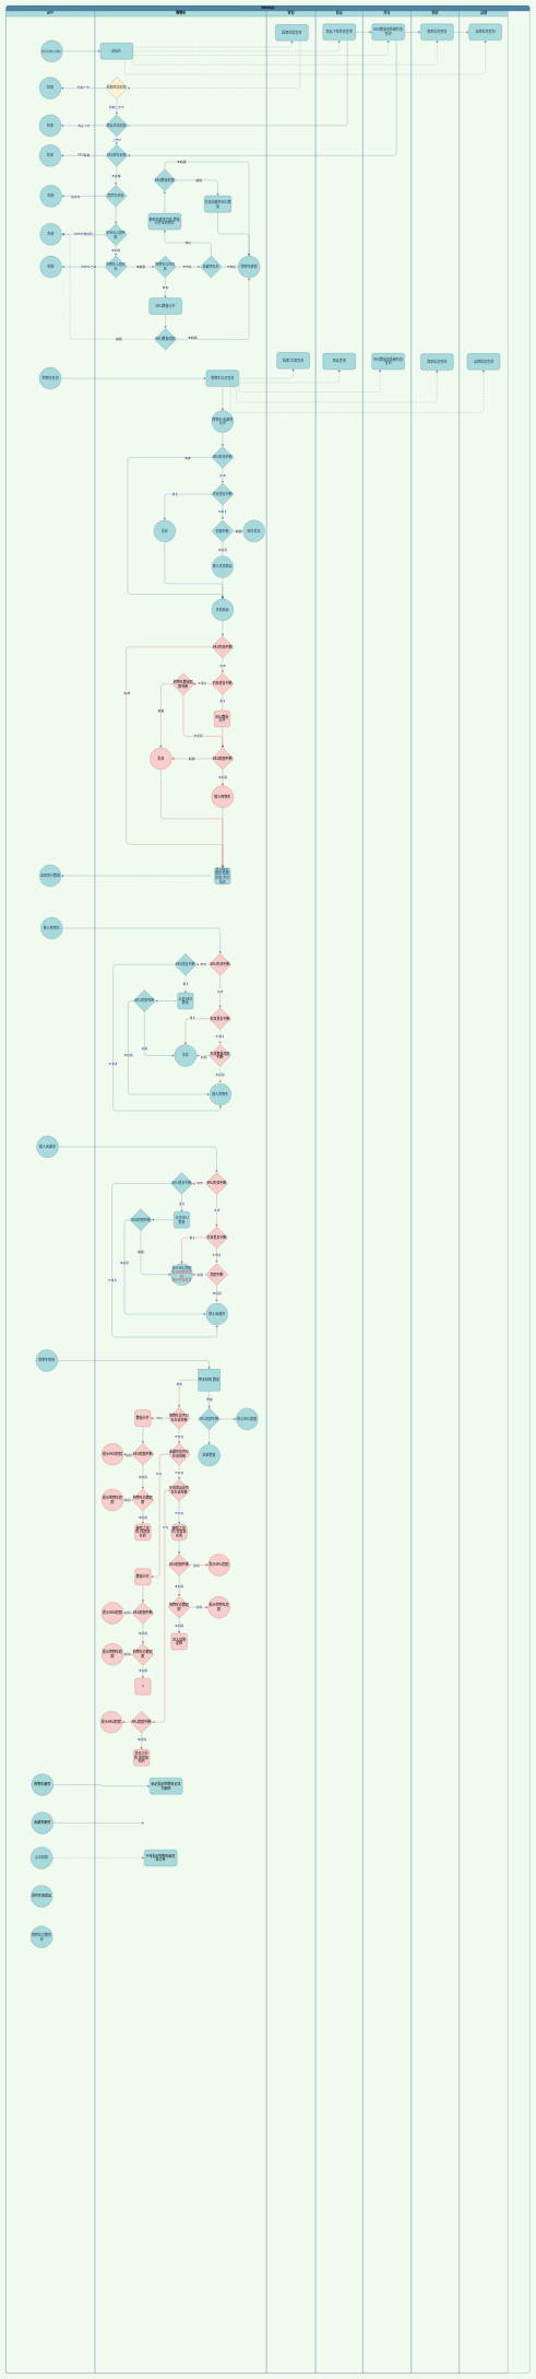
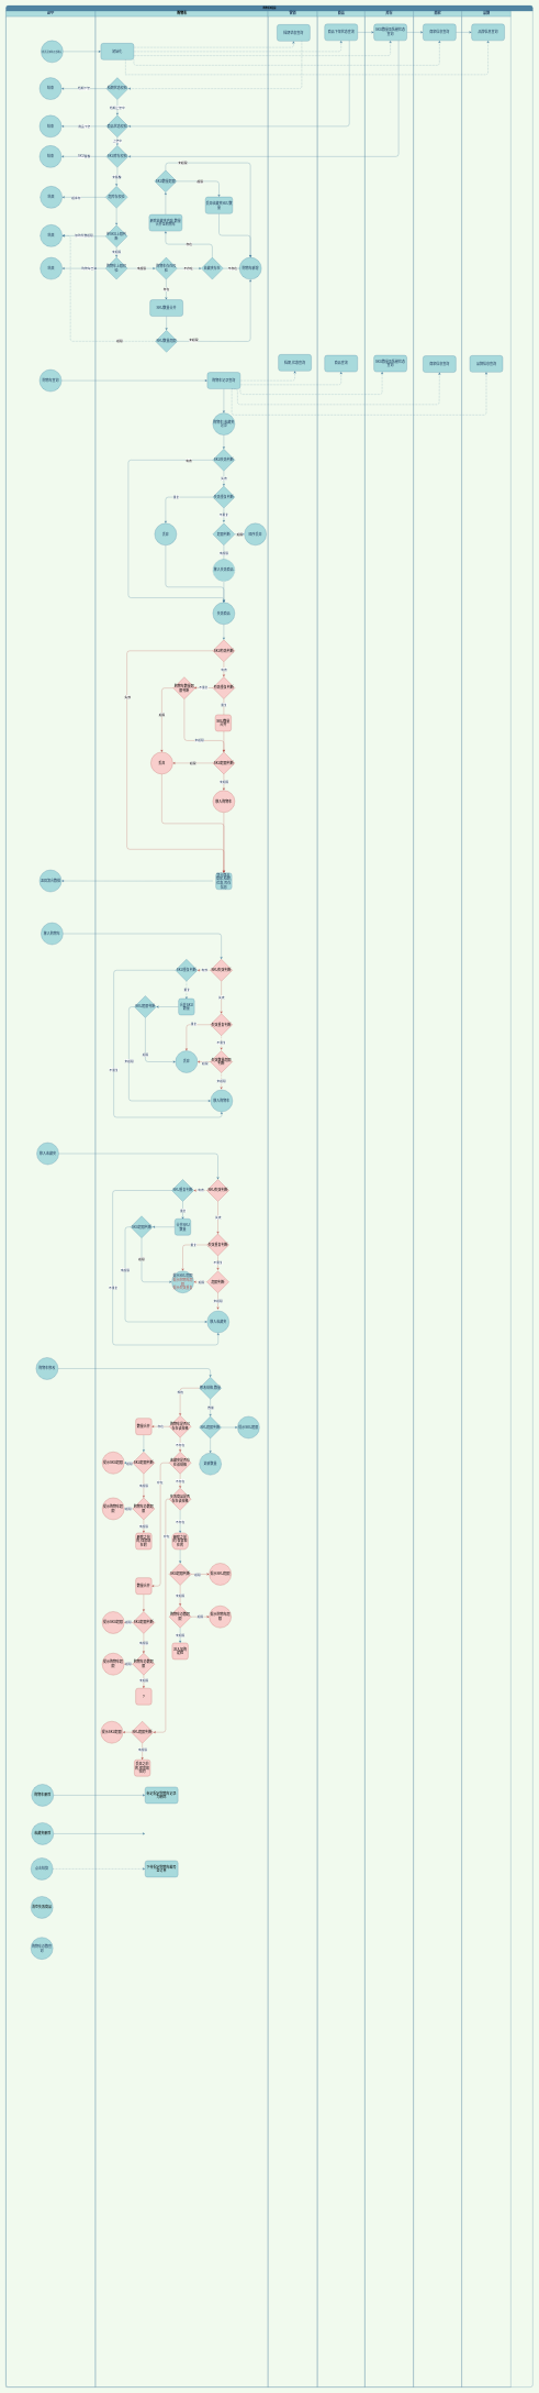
- <mxCell id="41" value="档期状态校验" style="rhombus;whiteSpace=wrap;html=1;rounded=0;sketch=0;strokeColor=#457B9D;fillColor=#fff2cc;fontColor=#1D3557;" vertex="1" parent="34"><mxGeometry x="40" y="242" width="80" height="80" as="geometry" /></mxCell>
+ <mxCell id="41" value="档期状态校验" style="rhombus;whiteSpace=wrap;html=1;rounded=0;sketch=0;strokeColor=#457B9D;fillColor=#A8DADC;fontColor=#1D3557;" vertex="1" parent="34"><mxGeometry x="40" y="242" width="80" height="80" as="geometry" /></mxCell>
- <mxCell id="212" style="edgeStyle=orthogonalEdgeStyle;curved=0;rounded=1;sketch=0;orthogonalLoop=1;jettySize=auto;html=1;exitX=0.75;exitY=1;exitDx=0;exitDy=0;entryX=1;entryY=0.5;entryDx=0;entryDy=0;strokeColor=#457B9D;fillColor=#A8DADC;fontColor=#1D3557;endArrow=open;" edge="1" parent="2" source="189" target="43"><mxGeometry relative="1" as="geometry" /></mxCell>
+ <mxCell id="212" style="edgeStyle=orthogonalEdgeStyle;curved=0;rounded=1;sketch=0;orthogonalLoop=1;jettySize=auto;html=1;exitX=0.75;exitY=1;exitDx=0;exitDy=0;entryX=1;entryY=0.5;entryDx=0;entryDy=0;strokeColor=#457B9D;fillColor=#A8DADC;fontColor=#1D3557;" edge="1" parent="2" source="189" target="43"><mxGeometry relative="1" as="geometry" /></mxCell>
- <mxCell id="98" value="修改规格,数量" style="whiteSpace=wrap;html=1;sketch=0;strokeColor=#457B9D;fillColor=#A8DADC;fontColor=#1D3557;rounded=0;" vertex="1" parent="34"><mxGeometry x="379" y="4969" width="80" height="80" as="geometry" /></mxCell>
+ <mxCell id="98" value="修改规格,数量" style="rhombus;whiteSpace=wrap;html=1;rounded=0;sketch=0;strokeColor=#457B9D;fillColor=#A8DADC;fontColor=#1D3557;" vertex="1" parent="34"><mxGeometry x="379" y="4969" width="80" height="80" as="geometry" /></mxCell>
- <mxCell id="161" value="&lt;span&gt;标记指定购物车记录为删除&lt;/span&gt;" style="rounded=1;whiteSpace=wrap;html=1;labelBackgroundColor=none;sketch=0;strokeColor=#457B9D;fillColor=#A8DADC;fontColor=#000000;" vertex="1" parent="34"><mxGeometry x="201" y="6465" width="120" height="60" as="geometry" /></mxCell>
+ <mxCell id="161" value="&lt;span&gt;标记指定购物车记录为删除&lt;/span&gt;" style="rounded=1;whiteSpace=wrap;html=1;labelBackgroundColor=none;sketch=0;strokeColor=#457B9D;fillColor=#A8DADC;fontColor=#000000;" vertex="1" parent="34"><mxGeometry x="181" y="6460" width="120" height="60" as="geometry" /></mxCell>
